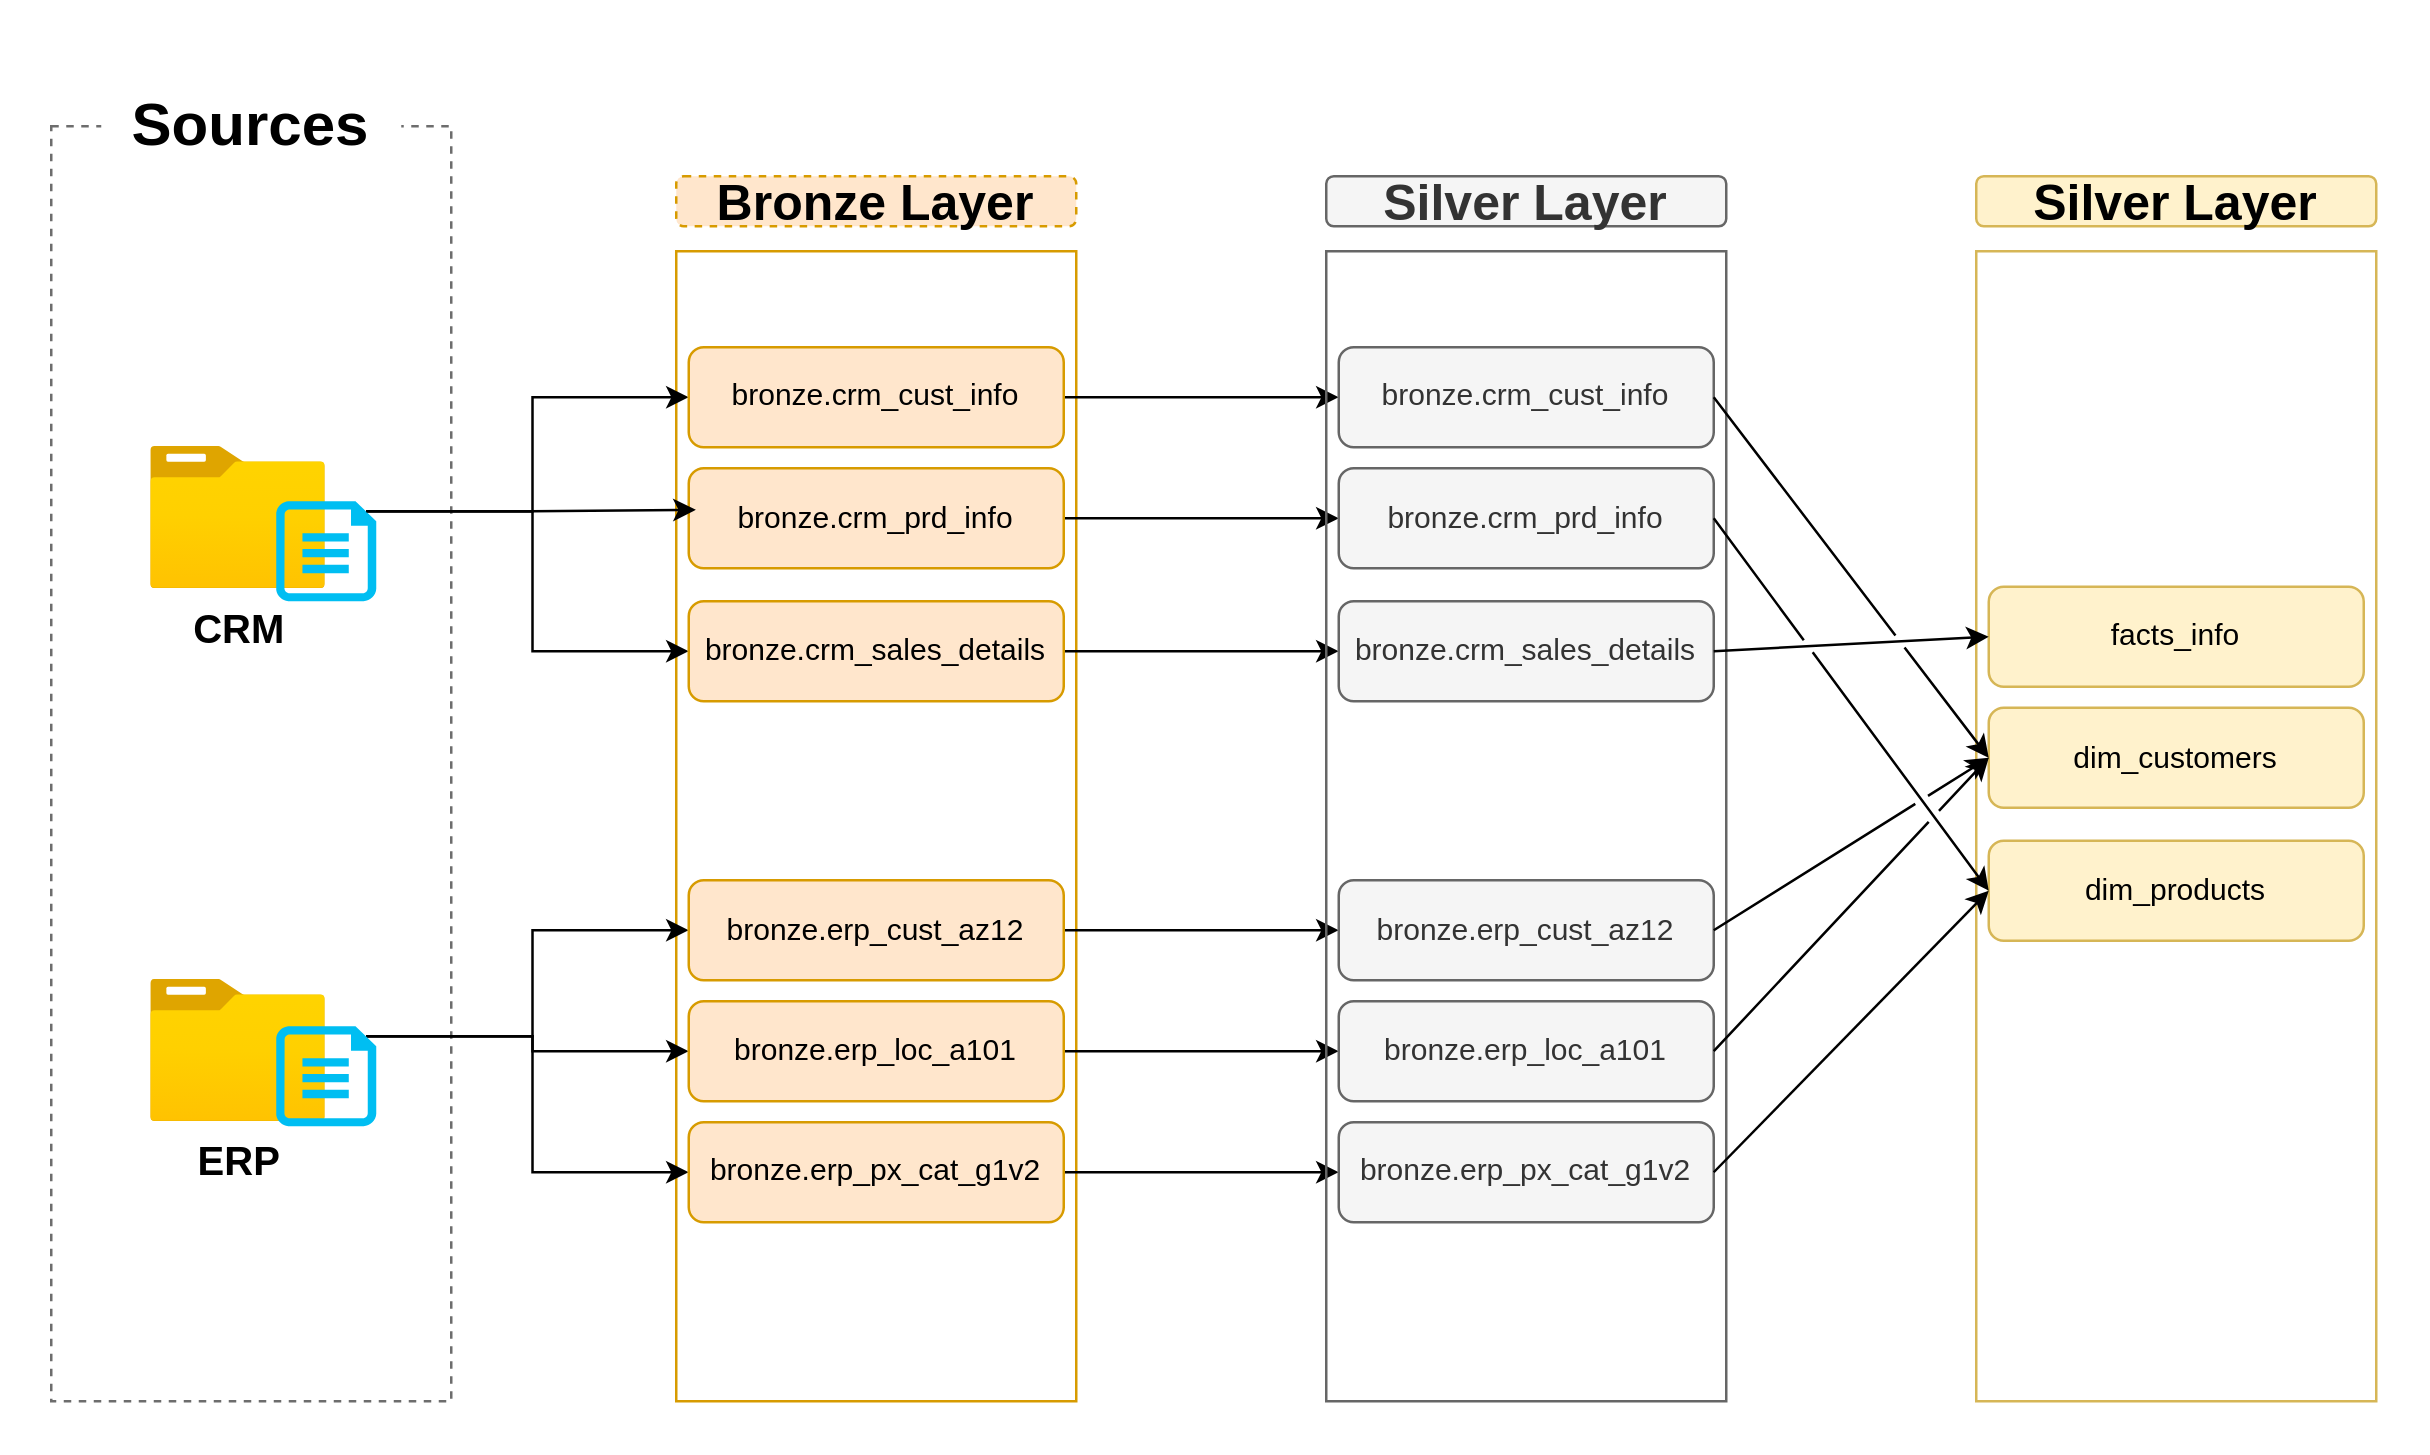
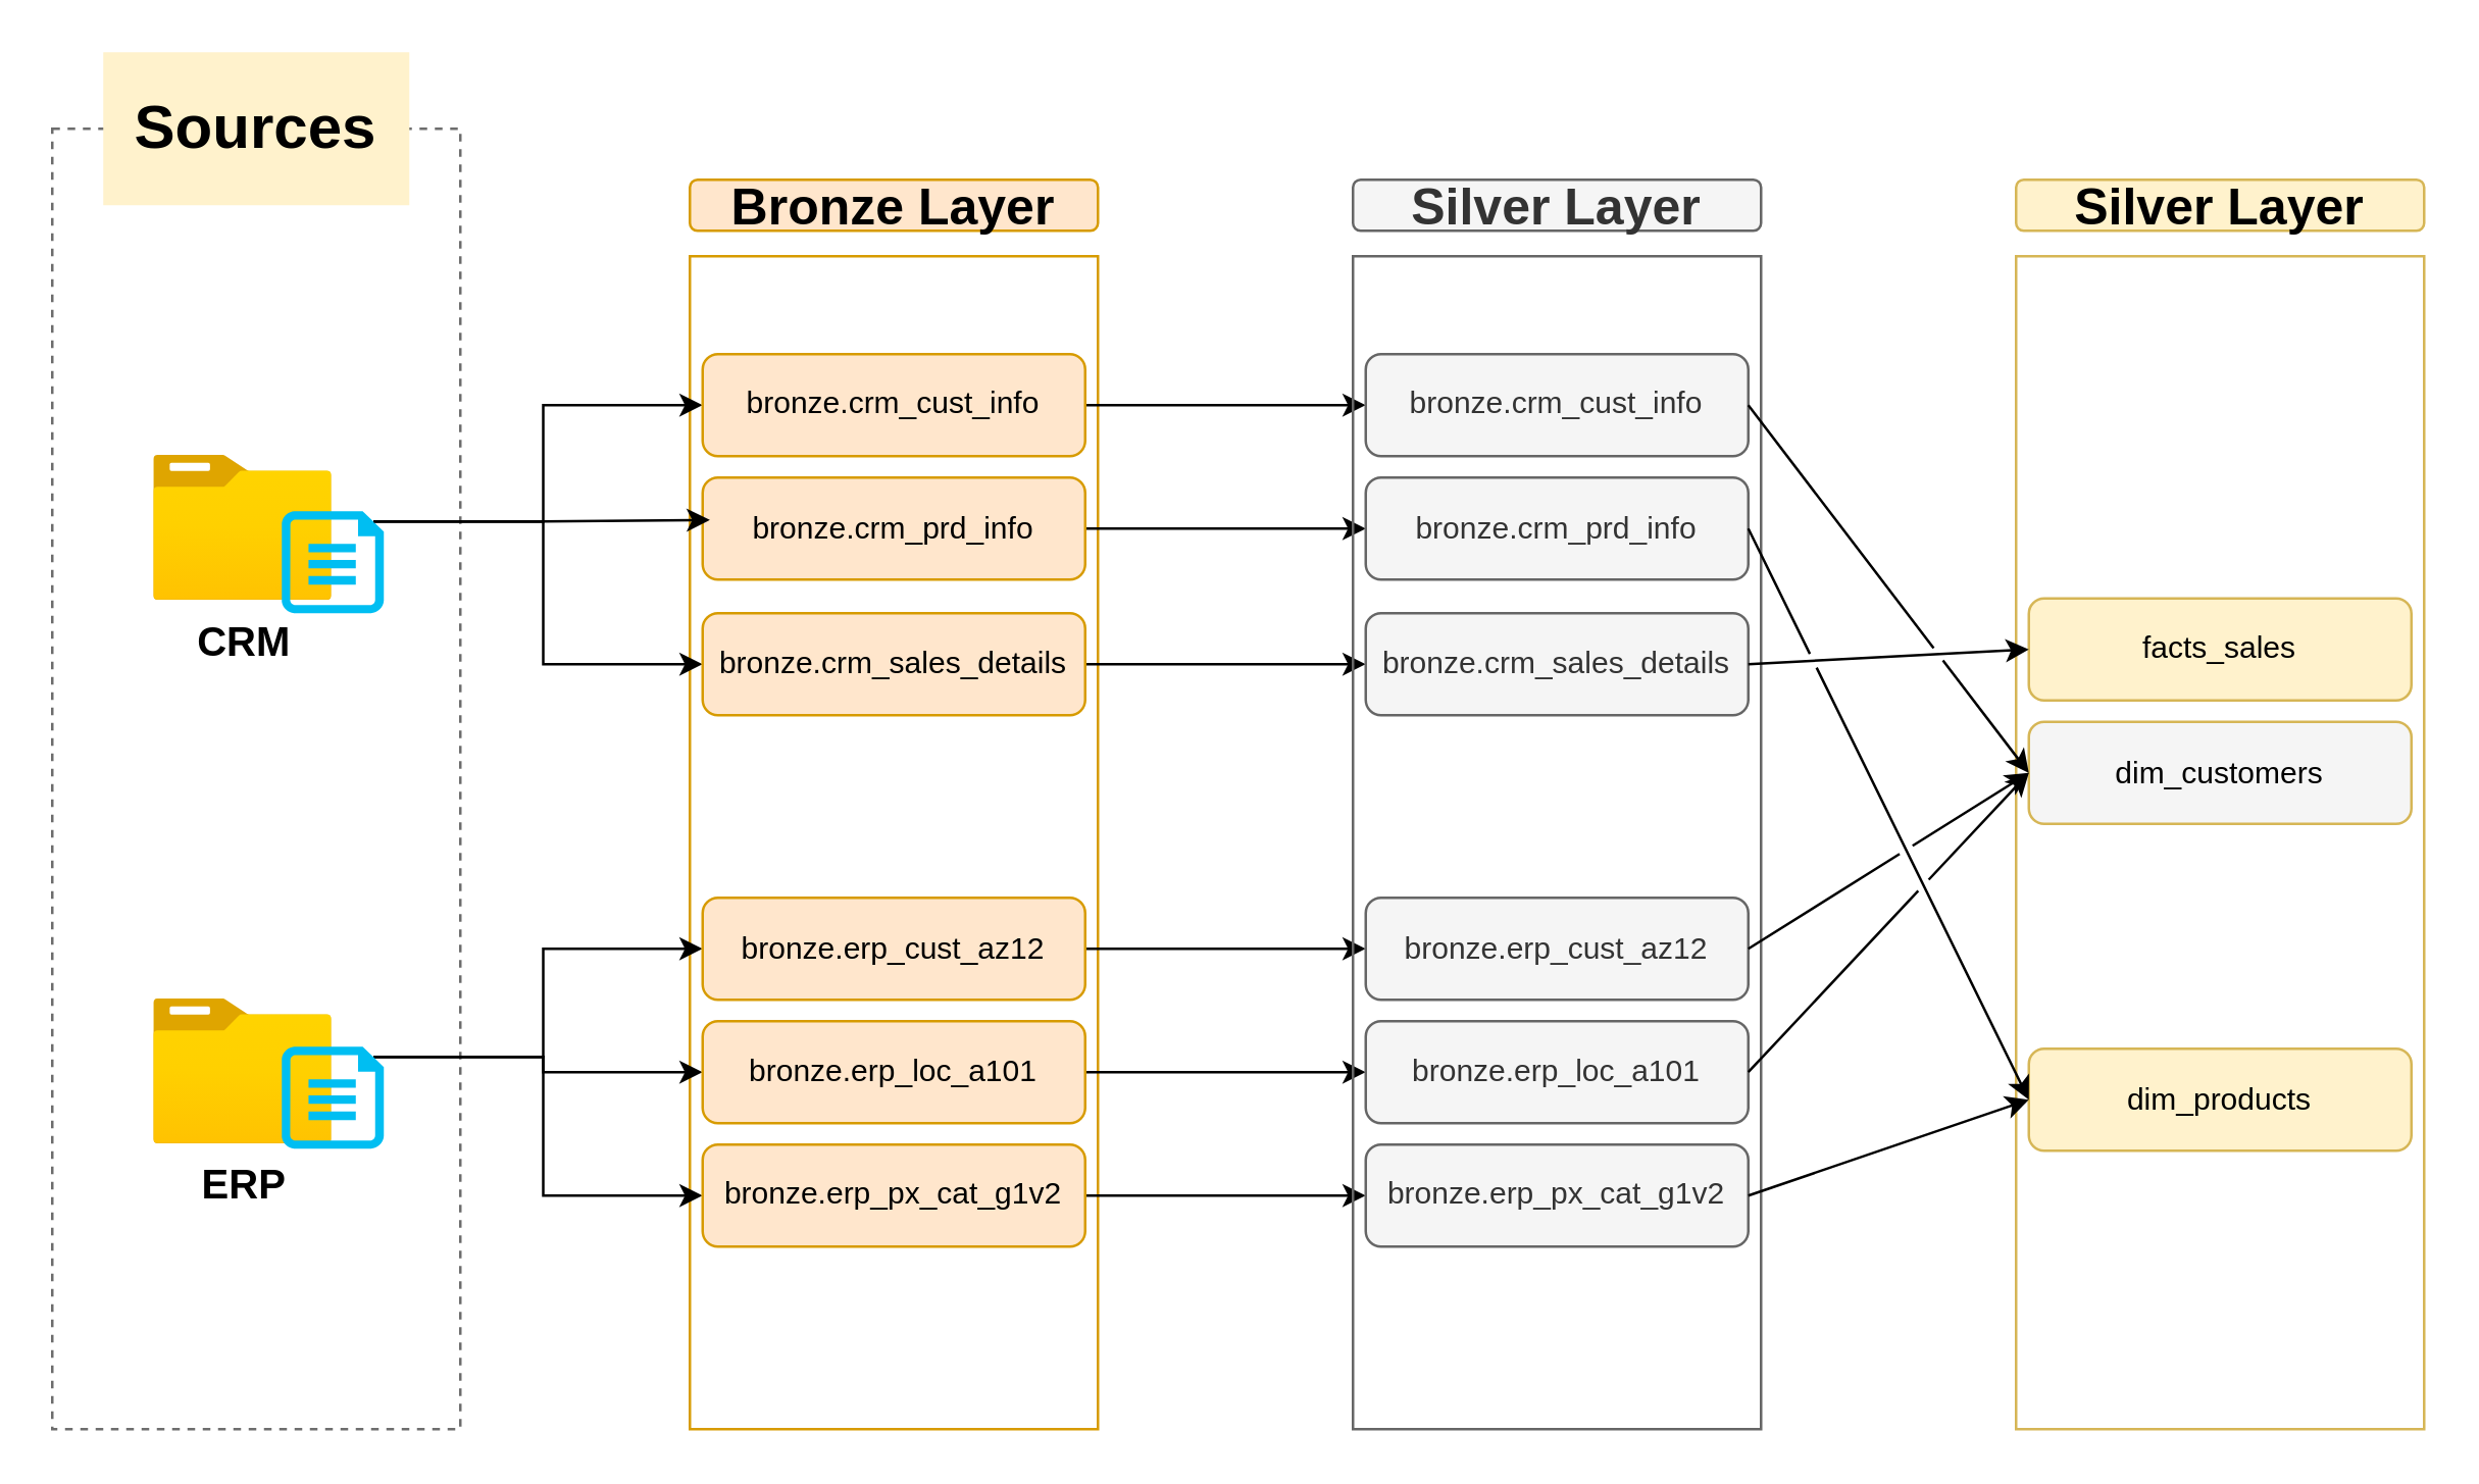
- <mxCell id="3" value="&lt;b&gt;&lt;font style=&quot;font-size: 24px;&quot;&gt;Sources&lt;/font&gt;&lt;/b&gt;" style="rounded=0;whiteSpace=wrap;html=1;strokeColor=none;" parent="1" vertex="1"><mxGeometry x="40" y="20" width="120" height="60" as="geometry" /></mxCell>
+ <mxCell id="3" value="&lt;b&gt;&lt;font style=&quot;font-size: 24px;&quot;&gt;Sources&lt;/font&gt;&lt;/b&gt;" style="rounded=0;whiteSpace=wrap;html=1;strokeColor=none;fillColor=#fff2cc;" parent="1" vertex="1"><mxGeometry x="40" y="20" width="120" height="60" as="geometry" /></mxCell>
- <mxCell id="4" value="&lt;font style=&quot;font-size: 20px;&quot;&gt;&lt;b&gt;Bronze Layer&lt;/b&gt;&lt;/font&gt;" style="rounded=1;whiteSpace=wrap;html=1;fillColor=#ffe6cc;strokeColor=#d79b00;dashed=1;" parent="1" vertex="1"><mxGeometry x="270" y="70" width="160" height="20" as="geometry" /></mxCell>
+ <mxCell id="4" value="&lt;font style=&quot;font-size: 20px;&quot;&gt;&lt;b&gt;Bronze Layer&lt;/b&gt;&lt;/font&gt;" style="rounded=1;whiteSpace=wrap;html=1;fillColor=#ffe6cc;strokeColor=#d79b00;" parent="1" vertex="1"><mxGeometry x="270" y="70" width="160" height="20" as="geometry" /></mxCell>
- <mxCell id="38" value="facts_info" style="rounded=1;whiteSpace=wrap;html=1;fillColor=#fff2cc;strokeColor=#d6b656;" vertex="1" parent="1"><mxGeometry x="795" y="234.2" width="150" height="40" as="geometry" /></mxCell>
+ <mxCell id="38" value="facts_sales" style="rounded=1;whiteSpace=wrap;html=1;fillColor=#fff2cc;strokeColor=#d6b656;" vertex="1" parent="1"><mxGeometry x="795" y="234.2" width="150" height="40" as="geometry" /></mxCell>
- <mxCell id="39" value="dim_customers" style="rounded=1;whiteSpace=wrap;html=1;fillColor=#fff2cc;strokeColor=#d6b656;" vertex="1" parent="1"><mxGeometry x="795" y="282.61" width="150" height="40" as="geometry" /></mxCell>
+ <mxCell id="39" value="dim_customers" style="rounded=1;whiteSpace=wrap;html=1;fillColor=#f5f5f5;strokeColor=#d6b656;" vertex="1" parent="1"><mxGeometry x="795" y="282.61" width="150" height="40" as="geometry" /></mxCell>
- <mxCell id="40" value="dim_products" style="rounded=1;whiteSpace=wrap;html=1;fillColor=#fff2cc;strokeColor=#d6b656;" vertex="1" parent="1"><mxGeometry x="795" y="335.8" width="150" height="40" as="geometry" /></mxCell>
+ <mxCell id="40" value="dim_products" style="rounded=1;whiteSpace=wrap;html=1;fillColor=#fff2cc;strokeColor=#d6b656;" vertex="1" parent="1"><mxGeometry x="795" y="410.8" width="150" height="40" as="geometry" /></mxCell>
